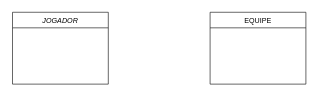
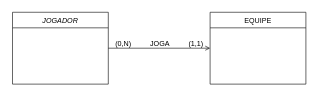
+ <mxCell id="2" value="" style="endArrow=open;shadow=0;strokeWidth=1;rounded=0;endFill=1;edgeStyle=elbowEdgeStyle;elbow=vertical;" edge="1" parent="1" source="7" target="6"><mxGeometry x="0.5" y="41" relative="1" as="geometry"><mxPoint x="280" y="52" as="sourcePoint" /><mxPoint x="440" y="52" as="targetPoint" /><mxPoint x="-40" y="32" as="offset" /></mxGeometry></mxCell>
+ <mxCell id="3" value="(0,N)" style="resizable=0;align=left;verticalAlign=bottom;labelBackgroundColor=none;fontSize=12;" connectable="0" vertex="1" parent="2"><mxGeometry x="-1" relative="1" as="geometry"><mxPoint x="10" as="offset" /></mxGeometry></mxCell>
+ <mxCell id="4" value="(1,1)" style="resizable=0;align=right;verticalAlign=bottom;labelBackgroundColor=none;fontSize=12;" connectable="0" vertex="1" parent="2"><mxGeometry x="1" relative="1" as="geometry"><mxPoint x="-10" as="offset" /></mxGeometry></mxCell>
+ <mxCell id="5" value="JOGA" style="text;html=1;resizable=0;points=[];;align=center;verticalAlign=middle;labelBackgroundColor=none;rounded=0;shadow=0;strokeWidth=1;fontSize=12;" vertex="1" connectable="0" parent="2"><mxGeometry x="0.5" y="49" relative="1" as="geometry"><mxPoint x="-43" y="40" as="offset" /></mxGeometry></mxCell>
